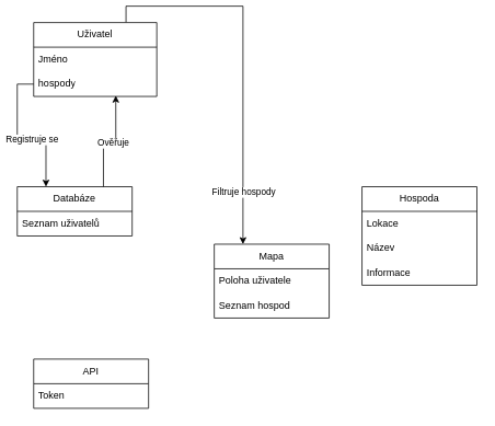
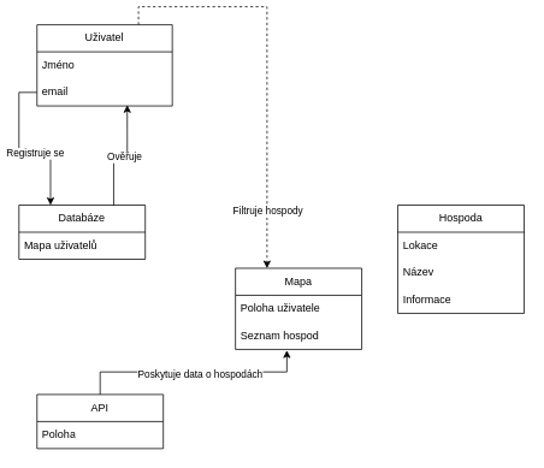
- <mxCell id="2" style="edgeStyle=orthogonalEdgeStyle;rounded=0;orthogonalLoop=1;jettySize=auto;html=1;exitX=0.75;exitY=0;exitDx=0;exitDy=0;entryX=0.25;entryY=0;entryDx=0;entryDy=0;" edge="1" parent="1" source="4" target="9"><mxGeometry relative="1" as="geometry" /></mxCell>
+ <mxCell id="2" style="edgeStyle=orthogonalEdgeStyle;rounded=0;orthogonalLoop=1;jettySize=auto;html=1;exitX=0.75;exitY=0;exitDx=0;exitDy=0;entryX=0.25;entryY=0;entryDx=0;entryDy=0;dashed=1;" edge="1" parent="1" source="4" target="9"><mxGeometry relative="1" as="geometry" /></mxCell>
- <mxCell id="6" value="hospody" style="text;strokeColor=none;fillColor=none;align=left;verticalAlign=middle;spacingLeft=4;spacingRight=4;overflow=hidden;points=[[0,0.5],[1,0.5]];portConstraint=eastwest;rotatable=0;whiteSpace=wrap;html=1;" vertex="1" parent="4"><mxGeometry y="60" width="150" height="30" as="geometry" /></mxCell>
+ <mxCell id="6" value="email" style="text;strokeColor=none;fillColor=none;align=left;verticalAlign=middle;spacingLeft=4;spacingRight=4;overflow=hidden;points=[[0,0.5],[1,0.5]];portConstraint=eastwest;rotatable=0;whiteSpace=wrap;html=1;" vertex="1" parent="4"><mxGeometry y="60" width="150" height="30" as="geometry" /></mxCell>
- <mxCell id="19" value="Seznam uživatelů" style="text;strokeColor=none;fillColor=none;align=left;verticalAlign=middle;spacingLeft=4;spacingRight=4;overflow=hidden;points=[[0,0.5],[1,0.5]];portConstraint=eastwest;rotatable=0;whiteSpace=wrap;html=1;" vertex="1" parent="18"><mxGeometry y="30" width="140" height="30" as="geometry" /></mxCell>
+ <mxCell id="19" value="Mapa uživatelů" style="text;strokeColor=none;fillColor=none;align=left;verticalAlign=middle;spacingLeft=4;spacingRight=4;overflow=hidden;points=[[0,0.5],[1,0.5]];portConstraint=eastwest;rotatable=0;whiteSpace=wrap;html=1;" vertex="1" parent="18"><mxGeometry y="30" width="140" height="30" as="geometry" /></mxCell>
+ <mxCell id="16" style="edgeStyle=orthogonalEdgeStyle;rounded=0;orthogonalLoop=1;jettySize=auto;html=1;exitX=0.5;exitY=0;exitDx=0;exitDy=0;entryX=0.407;entryY=1.033;entryDx=0;entryDy=0;entryPerimeter=0;" edge="1" parent="1" source="7" target="11"><mxGeometry relative="1" as="geometry" /></mxCell>
+ <mxCell id="17" value="Poskytuje data o hospodách" style="edgeLabel;html=1;align=center;verticalAlign=middle;resizable=0;points=[];" vertex="1" connectable="0" parent="16"><mxGeometry x="0.051" y="-2" relative="1" as="geometry"><mxPoint as="offset" /></mxGeometry></mxCell>
- <mxCell id="8" value="Token" style="text;strokeColor=none;fillColor=none;align=left;verticalAlign=middle;spacingLeft=4;spacingRight=4;overflow=hidden;points=[[0,0.5],[1,0.5]];portConstraint=eastwest;rotatable=0;whiteSpace=wrap;html=1;" vertex="1" parent="7"><mxGeometry y="30" width="140" height="30" as="geometry" /></mxCell>
+ <mxCell id="8" value="Poloha" style="text;strokeColor=none;fillColor=none;align=left;verticalAlign=middle;spacingLeft=4;spacingRight=4;overflow=hidden;points=[[0,0.5],[1,0.5]];portConstraint=eastwest;rotatable=0;whiteSpace=wrap;html=1;" vertex="1" parent="7"><mxGeometry y="30" width="140" height="30" as="geometry" /></mxCell>
